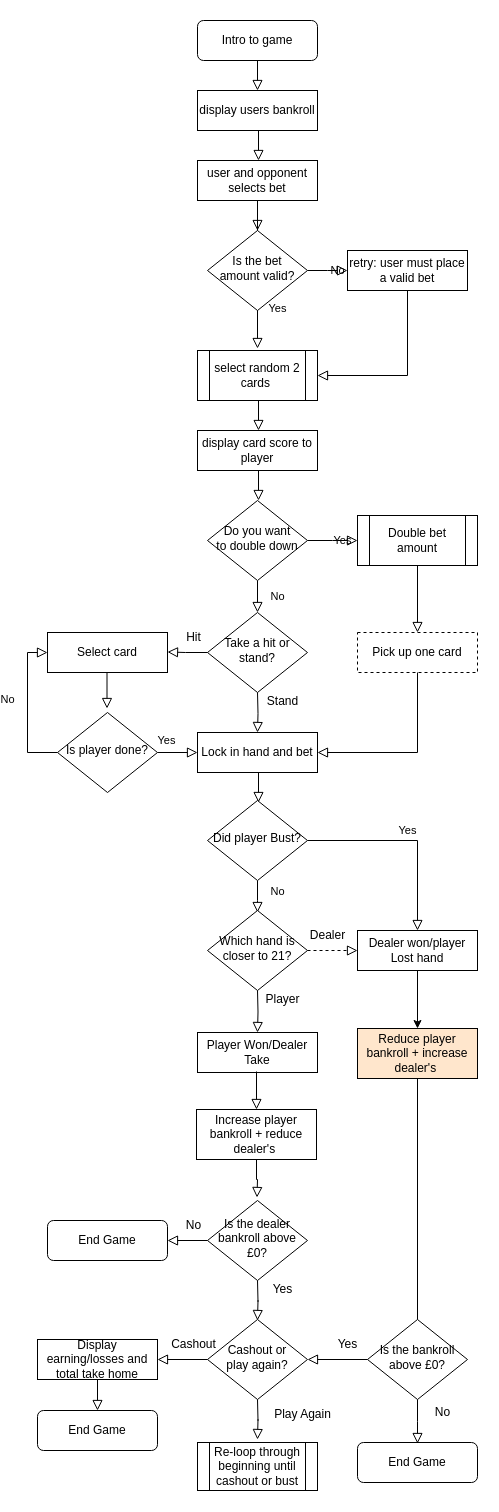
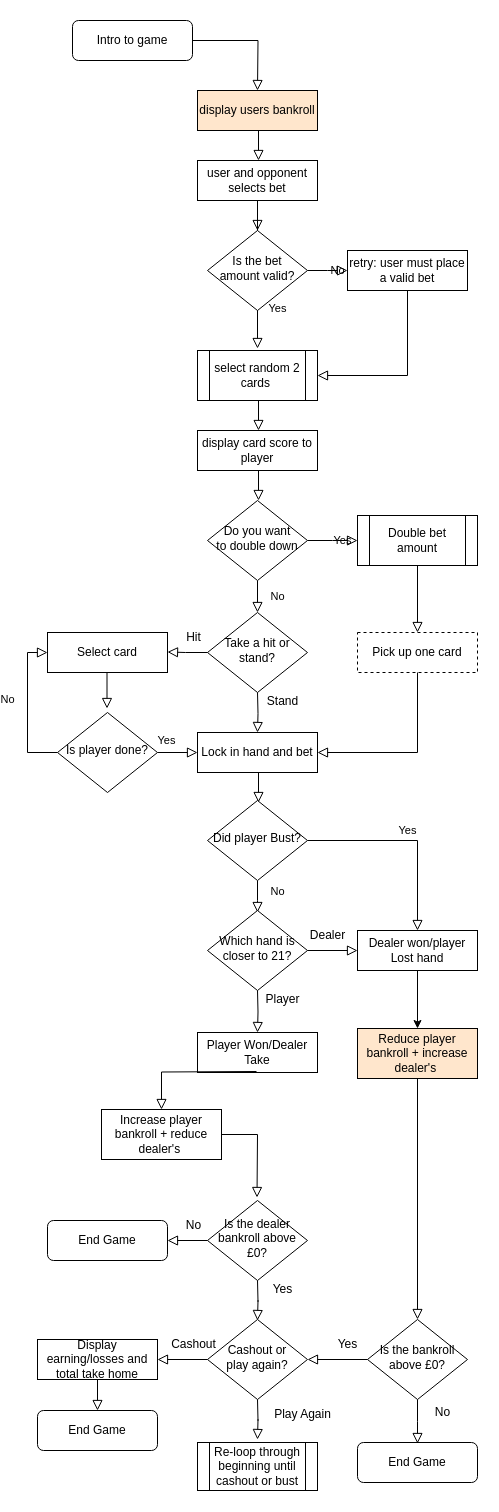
- <mxCell id="3" value="Intro to game" style="rounded=1;whiteSpace=wrap;html=1;fontSize=12;glass=0;strokeWidth=1;shadow=0;" parent="1" vertex="1"><mxGeometry x="180" y="20" width="120" height="40" as="geometry" /></mxCell>
+ <mxCell id="3" value="Intro to game" style="rounded=1;whiteSpace=wrap;html=1;fontSize=12;glass=0;strokeWidth=1;shadow=0;" parent="1" vertex="1"><mxGeometry x="55" y="20" width="120" height="40" as="geometry" /></mxCell>
- <mxCell id="11" value="display users bankroll" style="rounded=0;whiteSpace=wrap;html=1;" vertex="1" parent="1"><mxGeometry x="180" y="90" width="120" height="40" as="geometry" /></mxCell>
+ <mxCell id="11" value="display users bankroll" style="rounded=0;whiteSpace=wrap;html=1;fillColor=#ffe6cc;" vertex="1" parent="1"><mxGeometry x="180" y="90" width="120" height="40" as="geometry" /></mxCell>
- <mxCell id="41" value="" style="rounded=0;html=1;jettySize=auto;orthogonalLoop=1;fontSize=11;endArrow=block;endFill=0;endSize=8;strokeWidth=1;shadow=0;labelBackgroundColor=none;edgeStyle=orthogonalEdgeStyle;exitX=1;exitY=0.5;exitDx=0;exitDy=0;entryX=0;entryY=0.5;entryDx=0;entryDy=0;dashed=1;" edge="1" parent="1" source="40" target="46"><mxGeometry relative="1" as="geometry"><mxPoint x="180" y="950" as="sourcePoint" /><mxPoint x="150" y="949.5" as="targetPoint" /><Array as="points" /></mxGeometry></mxCell>
+ <mxCell id="41" value="" style="rounded=0;html=1;jettySize=auto;orthogonalLoop=1;fontSize=11;endArrow=block;endFill=0;endSize=8;strokeWidth=1;shadow=0;labelBackgroundColor=none;edgeStyle=orthogonalEdgeStyle;exitX=1;exitY=0.5;exitDx=0;exitDy=0;entryX=0;entryY=0.5;entryDx=0;entryDy=0;" edge="1" parent="1" source="40" target="46"><mxGeometry relative="1" as="geometry"><mxPoint x="180" y="950" as="sourcePoint" /><mxPoint x="150" y="949.5" as="targetPoint" /><Array as="points" /></mxGeometry></mxCell>
- <mxCell id="49" value="Increase player bankroll + reduce dealer's&amp;nbsp;" style="rounded=0;whiteSpace=wrap;html=1;" vertex="1" parent="1"><mxGeometry x="179" y="1109" width="120" height="50" as="geometry" /></mxCell>
+ <mxCell id="49" value="Increase player bankroll + reduce dealer's&amp;nbsp;" style="rounded=0;whiteSpace=wrap;html=1;" vertex="1" parent="1"><mxGeometry x="84" y="1109" width="120" height="50" as="geometry" /></mxCell>
- <mxCell id="55" value="" style="rounded=0;html=1;jettySize=auto;orthogonalLoop=1;fontSize=11;endArrow=none;endFill=0;endSize=8;strokeWidth=1;shadow=0;labelBackgroundColor=none;edgeStyle=orthogonalEdgeStyle;exitX=0.5;exitY=1;exitDx=0;exitDy=0;entryX=0.5;entryY=0;entryDx=0;entryDy=0;" edge="1" parent="1" source="48" target="51"><mxGeometry relative="1" as="geometry"><mxPoint x="400" y="1088" as="sourcePoint" /><mxPoint x="400" y="1190" as="targetPoint" /></mxGeometry></mxCell>
+ <mxCell id="55" value="" style="rounded=0;html=1;jettySize=auto;orthogonalLoop=1;fontSize=11;endArrow=block;endFill=0;endSize=8;strokeWidth=1;shadow=0;labelBackgroundColor=none;edgeStyle=orthogonalEdgeStyle;exitX=0.5;exitY=1;exitDx=0;exitDy=0;entryX=0.5;entryY=0;entryDx=0;entryDy=0;" edge="1" parent="1" source="48" target="51"><mxGeometry relative="1" as="geometry"><mxPoint x="400" y="1088" as="sourcePoint" /><mxPoint x="400" y="1190" as="targetPoint" /></mxGeometry></mxCell>
